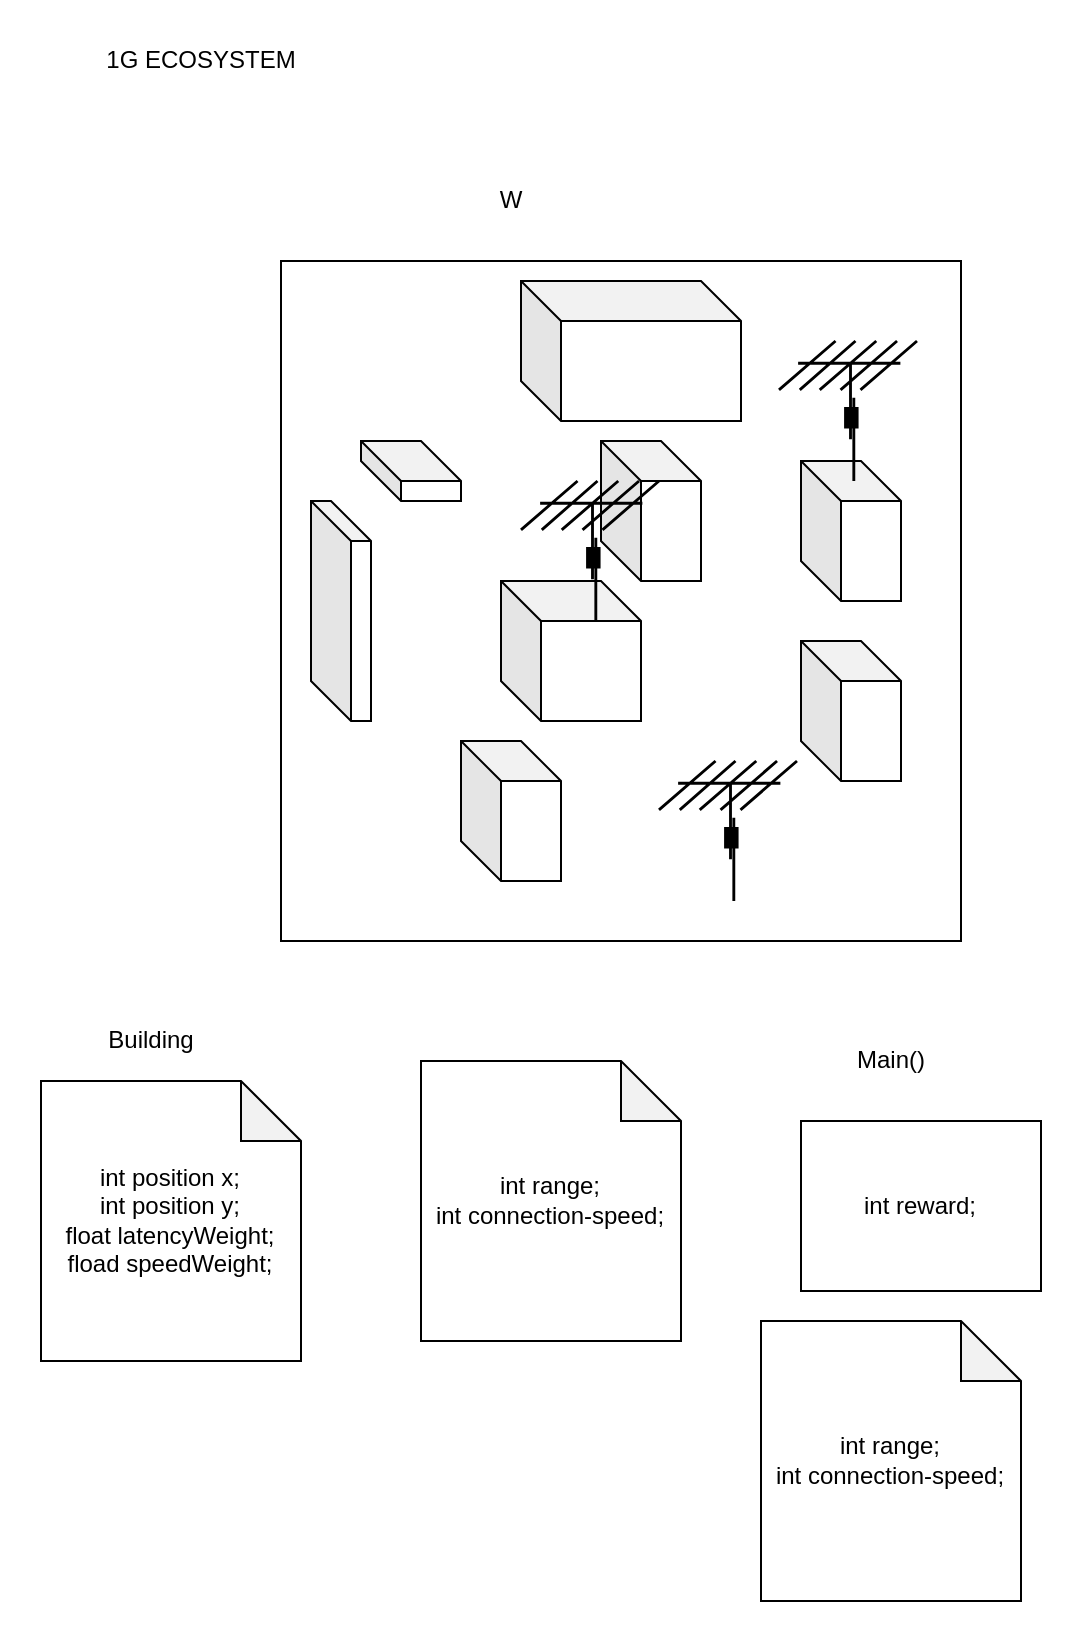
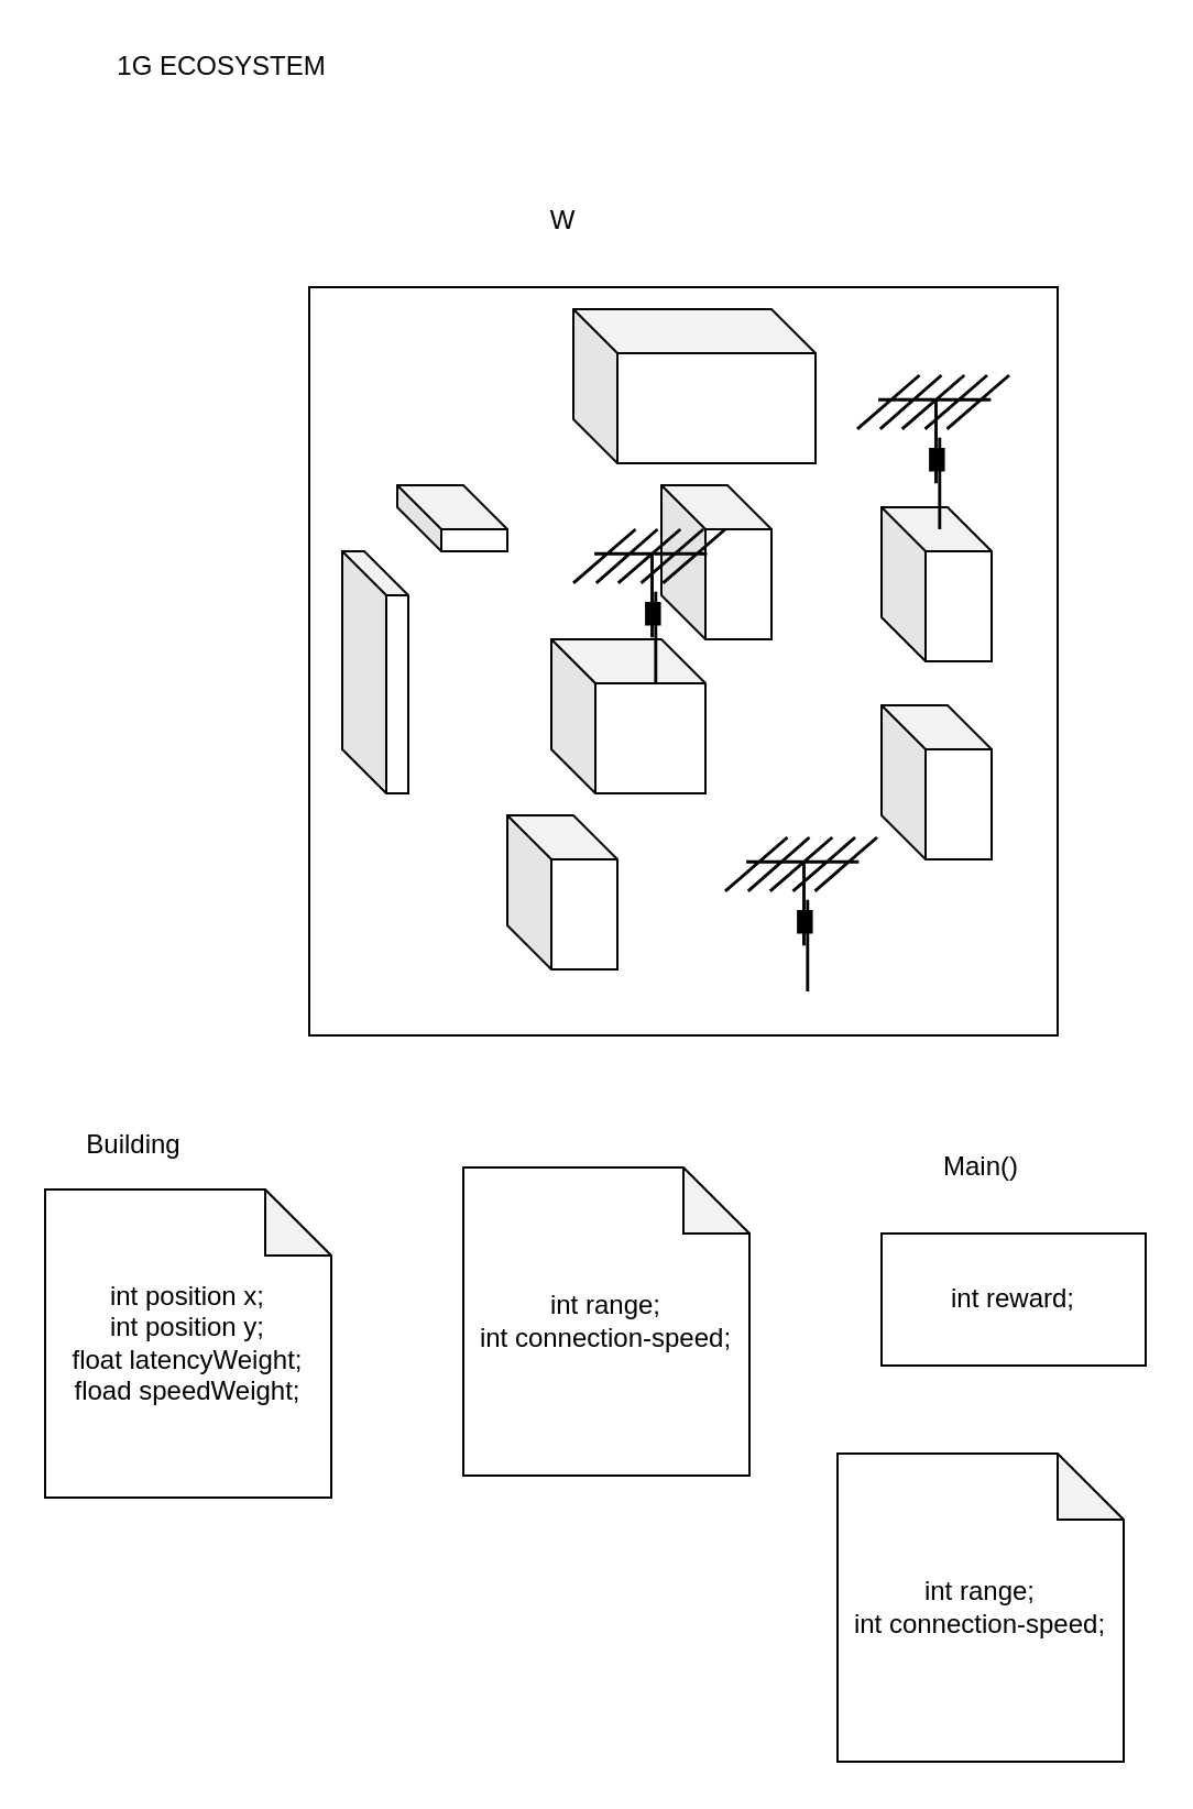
- <mxCell id="17" value="Building" style="text;html=1;align=center;verticalAlign=middle;resizable=0;points=[];autosize=1;" vertex="1" parent="1"><mxGeometry x="45" y="510" width="60" height="20" as="geometry" /></mxCell>
+ <mxCell id="17" value="Building" style="text;html=1;align=center;verticalAlign=middle;resizable=0;points=[];autosize=1;" vertex="1" parent="1"><mxGeometry x="30" y="510" width="60" height="20" as="geometry" /></mxCell>
- <mxCell id="19" value="int reward;" style="whiteSpace=wrap;html=1;" vertex="1" parent="1"><mxGeometry x="400" y="560" width="120" height="85" as="geometry" /></mxCell>
+ <mxCell id="19" value="int reward;" style="whiteSpace=wrap;html=1;" vertex="1" parent="1"><mxGeometry x="400" y="560" width="120" height="60" as="geometry" /></mxCell>
